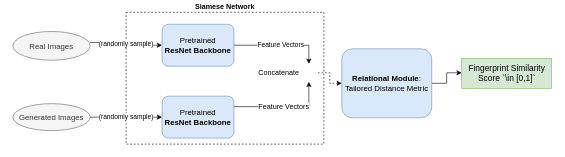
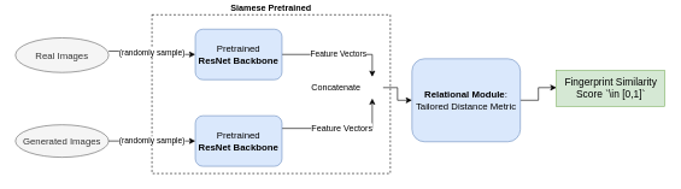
- <mxCell id="4" value="&lt;b&gt;Siamese Network&lt;/b&gt;" style="rounded=0;whiteSpace=wrap;html=1;labelPosition=center;verticalLabelPosition=top;align=center;verticalAlign=bottom;dashed=1;fillColor=none;" vertex="1" parent="1"><mxGeometry x="209" y="20" width="330" height="220" as="geometry" /></mxCell>
+ <mxCell id="4" value="&lt;b&gt;Siamese Pretrained&lt;/b&gt;" style="rounded=0;whiteSpace=wrap;html=1;labelPosition=center;verticalLabelPosition=top;align=center;verticalAlign=bottom;dashed=1;fillColor=none;" vertex="1" parent="1"><mxGeometry x="209" y="20" width="330" height="220" as="geometry" /></mxCell>
- <mxCell id="13" style="edgeStyle=orthogonalEdgeStyle;rounded=0;orthogonalLoop=1;jettySize=auto;html=1;exitX=1;exitY=0.5;exitDx=0;exitDy=0;entryX=0;entryY=0.5;entryDx=0;entryDy=0;dashed=1;" edge="1" parent="1" source="14" target="12"><mxGeometry relative="1" as="geometry" /></mxCell>
+ <mxCell id="13" style="edgeStyle=orthogonalEdgeStyle;rounded=0;orthogonalLoop=1;jettySize=auto;html=1;exitX=1;exitY=0.5;exitDx=0;exitDy=0;entryX=0;entryY=0.5;entryDx=0;entryDy=0;" edge="1" parent="1" source="14" target="12"><mxGeometry relative="1" as="geometry" /></mxCell>
